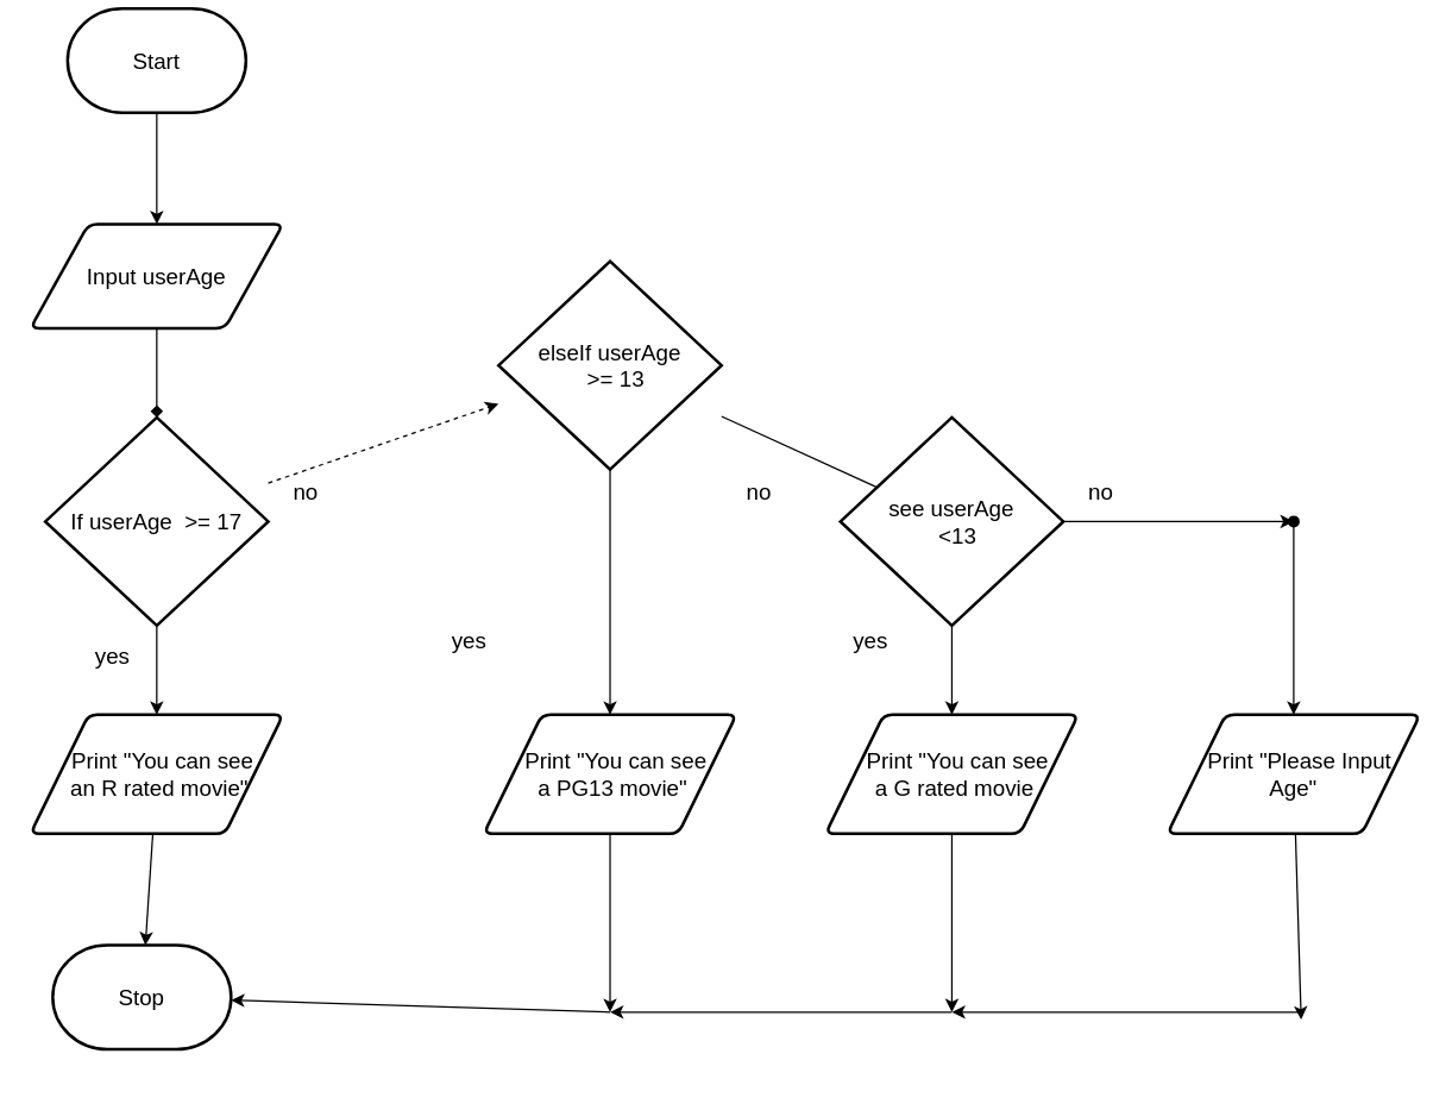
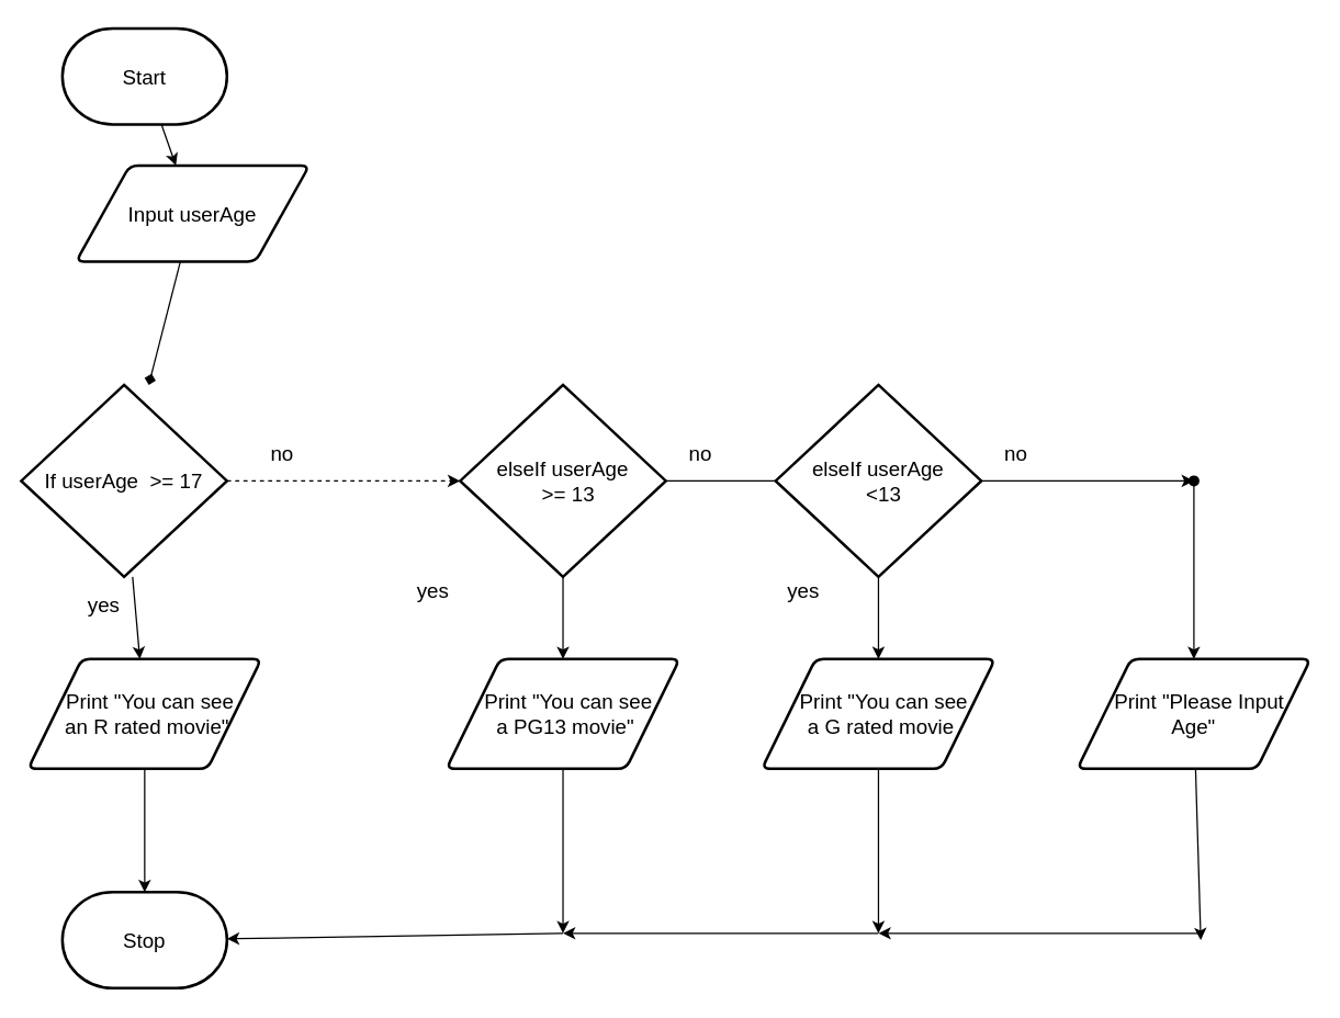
- <mxCell id="3" value="Start" style="strokeWidth=2;html=1;shape=mxgraph.flowchart.terminator;whiteSpace=wrap;fontSize=15;" vertex="1" parent="1"><mxGeometry x="45" y="5" width="120" height="70" as="geometry" /></mxCell>
+ <mxCell id="3" value="Start" style="strokeWidth=2;html=1;shape=mxgraph.flowchart.terminator;whiteSpace=wrap;fontSize=15;" vertex="1" parent="1"><mxGeometry x="45" y="20" width="120" height="70" as="geometry" /></mxCell>
- <mxCell id="5" value="Input userAge" style="shape=parallelogram;html=1;strokeWidth=2;perimeter=parallelogramPerimeter;whiteSpace=wrap;rounded=1;arcSize=12;size=0.23;fontSize=15;" vertex="1" parent="1"><mxGeometry x="20" y="150" width="170" height="70" as="geometry" /></mxCell>
+ <mxCell id="5" value="Input userAge" style="shape=parallelogram;html=1;strokeWidth=2;perimeter=parallelogramPerimeter;whiteSpace=wrap;rounded=1;arcSize=12;size=0.23;fontSize=15;" vertex="1" parent="1"><mxGeometry x="55" y="120" width="170" height="70" as="geometry" /></mxCell>
- <mxCell id="14" value="elseIf userAge&lt;br&gt;&amp;nbsp; &amp;gt;= 13" style="strokeWidth=2;html=1;shape=mxgraph.flowchart.decision;whiteSpace=wrap;fontSize=15;" vertex="1" parent="1"><mxGeometry x="335" y="175" width="150" height="140" as="geometry" /></mxCell>
+ <mxCell id="14" value="elseIf userAge&lt;br&gt;&amp;nbsp; &amp;gt;= 13" style="strokeWidth=2;html=1;shape=mxgraph.flowchart.decision;whiteSpace=wrap;fontSize=15;" vertex="1" parent="1"><mxGeometry x="335" y="280" width="150" height="140" as="geometry" /></mxCell>
- <mxCell id="8" value="If userAge&amp;nbsp; &amp;gt;= 17" style="strokeWidth=2;html=1;shape=mxgraph.flowchart.decision;whiteSpace=wrap;fontSize=15;" vertex="1" parent="1"><mxGeometry x="30" y="280" width="150" height="140" as="geometry" /></mxCell>
+ <mxCell id="8" value="If userAge&amp;nbsp; &amp;gt;= 17" style="strokeWidth=2;html=1;shape=mxgraph.flowchart.decision;whiteSpace=wrap;fontSize=15;" vertex="1" parent="1"><mxGeometry x="15" y="280" width="150" height="140" as="geometry" /></mxCell>
- <mxCell id="27" value="see userAge&lt;br&gt;&amp;nbsp; &amp;lt;13" style="strokeWidth=2;html=1;shape=mxgraph.flowchart.decision;whiteSpace=wrap;fontSize=15;" vertex="1" parent="1"><mxGeometry x="565" y="280" width="150" height="140" as="geometry" /></mxCell>
+ <mxCell id="27" value="elseIf userAge&lt;br&gt;&amp;nbsp; &amp;lt;13" style="strokeWidth=2;html=1;shape=mxgraph.flowchart.decision;whiteSpace=wrap;fontSize=15;" vertex="1" parent="1"><mxGeometry x="565" y="280" width="150" height="140" as="geometry" /></mxCell>
- <mxCell id="11" value="Stop" style="strokeWidth=2;html=1;shape=mxgraph.flowchart.terminator;whiteSpace=wrap;fontSize=15;" vertex="1" parent="1"><mxGeometry x="35" y="635" width="120" height="70" as="geometry" /></mxCell>
+ <mxCell id="11" value="Stop" style="strokeWidth=2;html=1;shape=mxgraph.flowchart.terminator;whiteSpace=wrap;fontSize=15;" vertex="1" parent="1"><mxGeometry x="45" y="650" width="120" height="70" as="geometry" /></mxCell>
